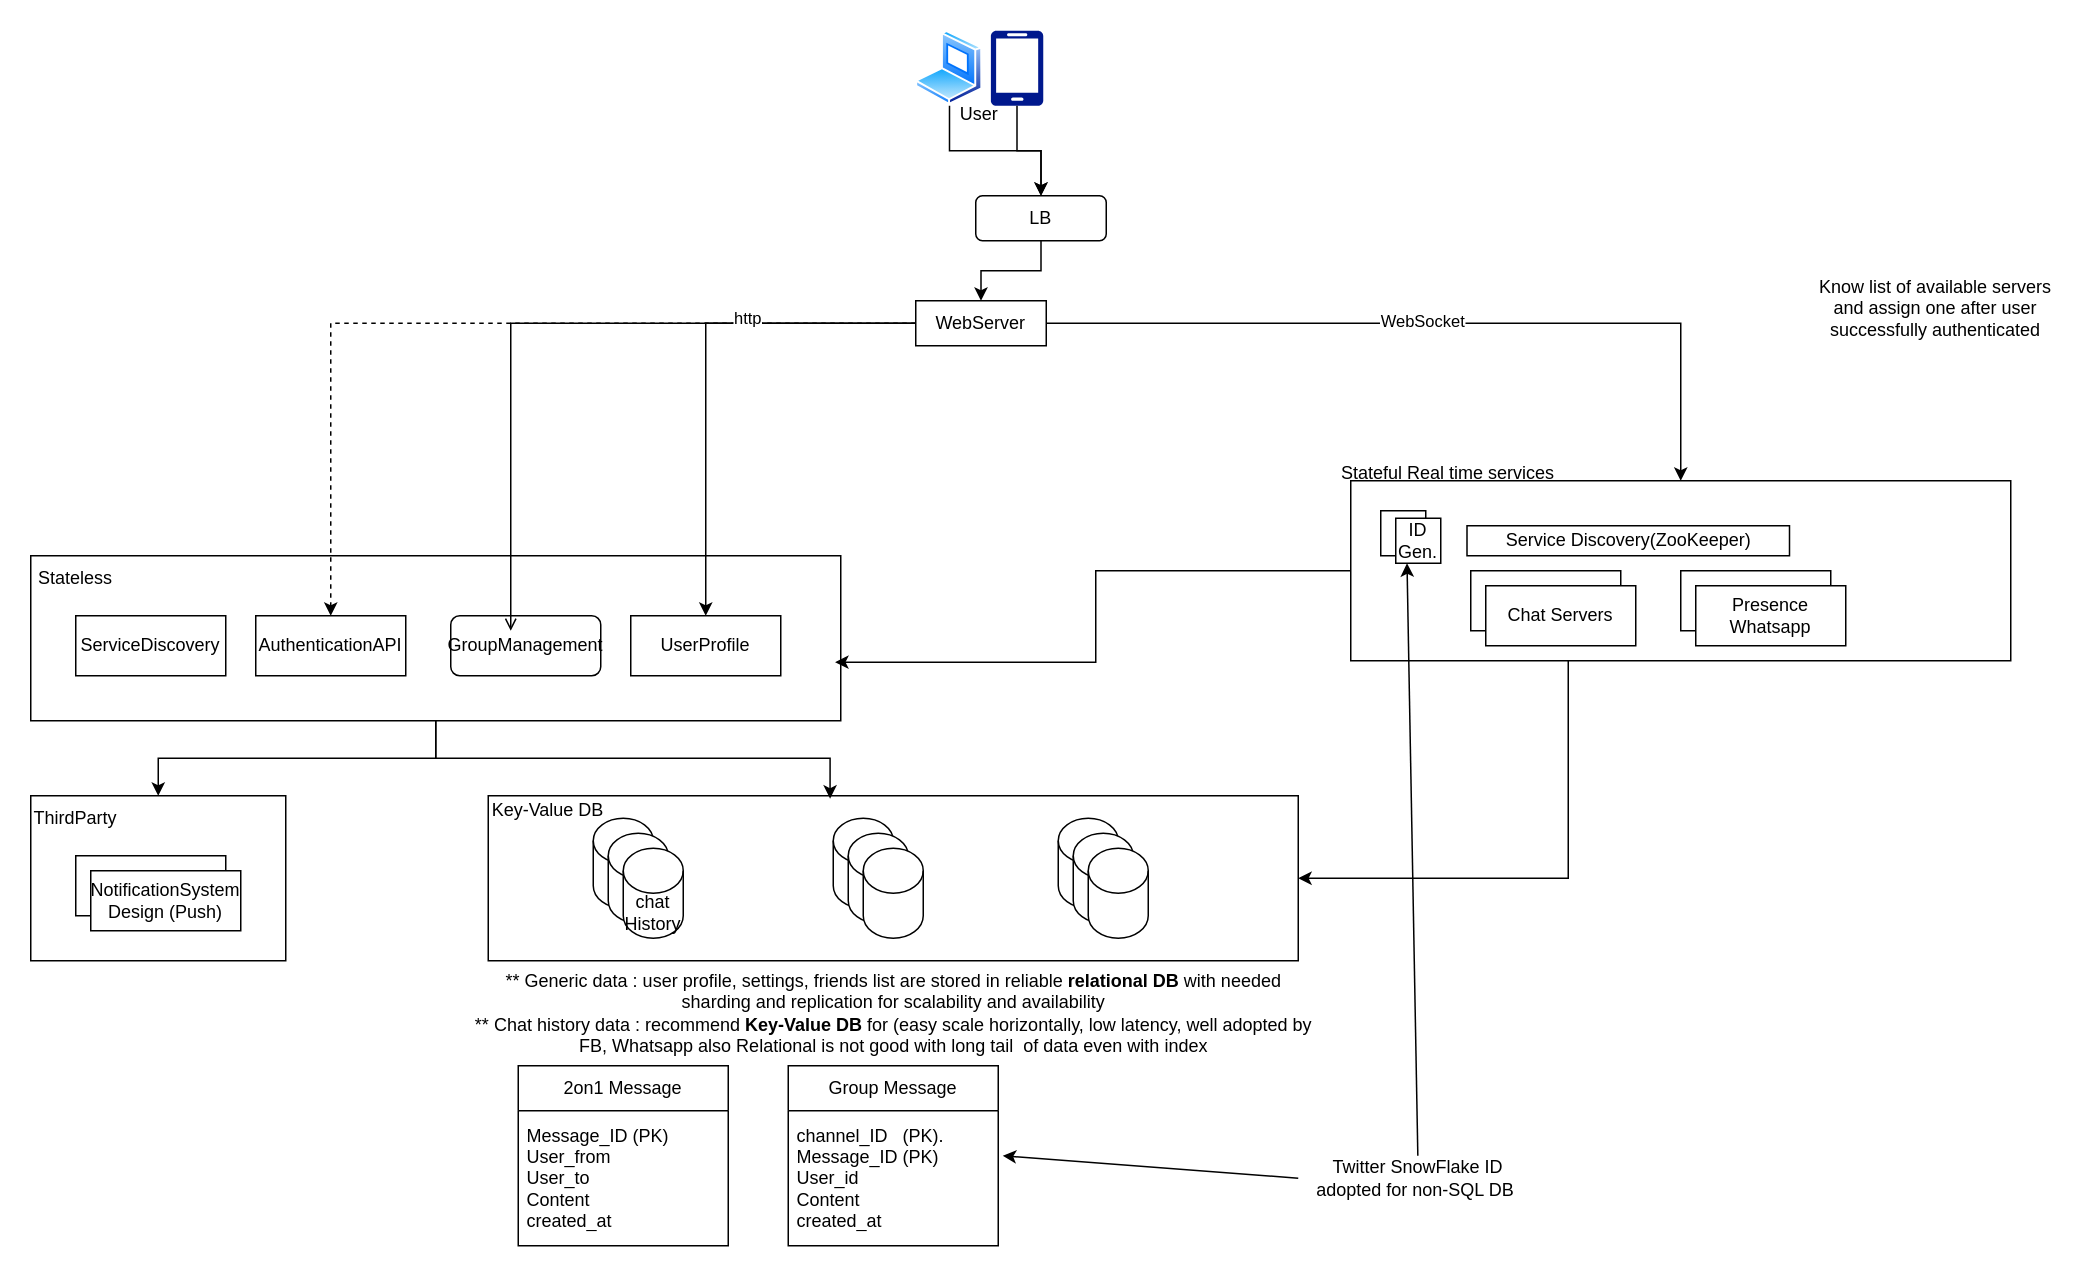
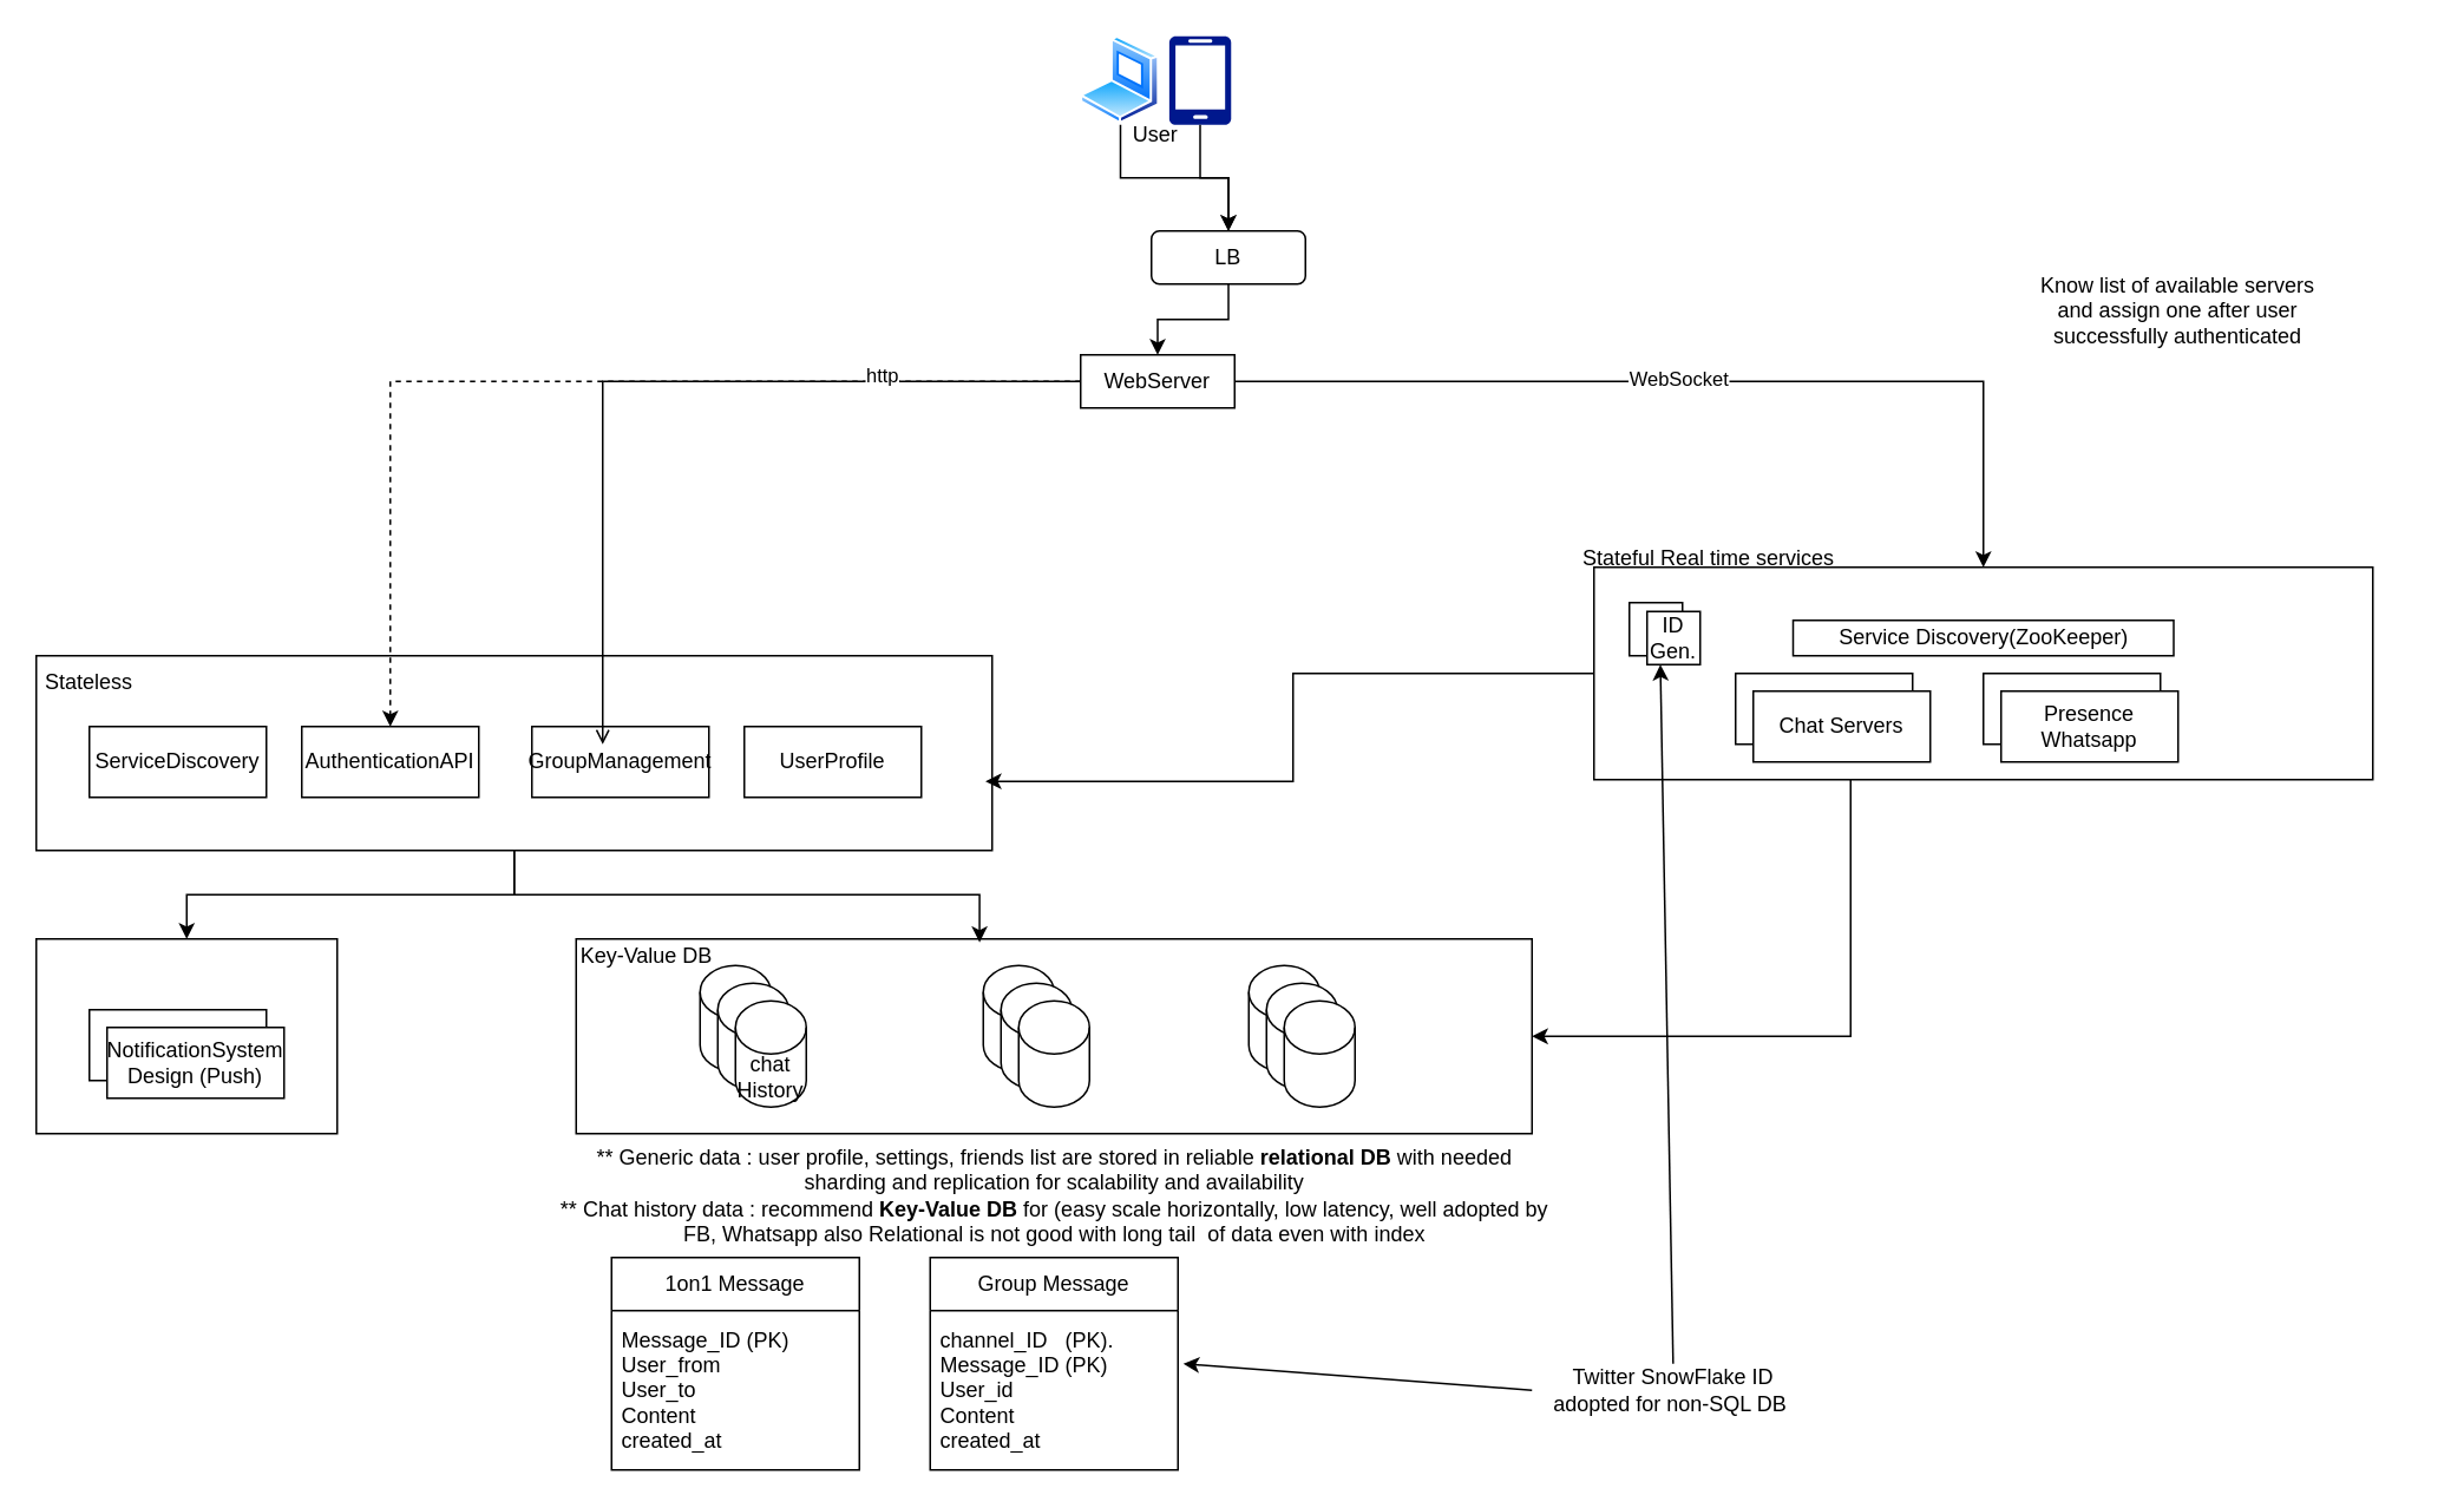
- <mxCell id="54" value="Know list of available servers and assign one after user successfully authenticated" style="text;html=1;align=center;verticalAlign=middle;whiteSpace=wrap;rounded=0;" vertex="1" parent="1"><mxGeometry x="1210" y="190" width="160" height="30" as="geometry" /></mxCell>
+ <mxCell id="54" value="Know list of available servers and assign one after user successfully authenticated" style="text;html=1;align=center;verticalAlign=middle;whiteSpace=wrap;rounded=0;" vertex="1" parent="1"><mxGeometry x="1150" y="160" width="160" height="30" as="geometry" /></mxCell>
- <mxCell id="9" style="edgeStyle=orthogonalEdgeStyle;rounded=0;orthogonalLoop=1;jettySize=auto;html=1;entryX=0.5;entryY=0;entryDx=0;entryDy=0;" edge="1" parent="1" source="13" target="17"><mxGeometry relative="1" as="geometry" /></mxCell>
- <mxCell id="53" value="Service Discovery(ZooKeeper)" style="rounded=0;whiteSpace=wrap;html=1;" vertex="1" parent="1"><mxGeometry x="977.5" y="350" width="215" height="20" as="geometry" /></mxCell>
+ <mxCell id="53" value="Service Discovery(ZooKeeper)" style="rounded=0;whiteSpace=wrap;html=1;" vertex="1" parent="1"><mxGeometry x="1012.5" y="350" width="215" height="20" as="geometry" /></mxCell>
- <mxCell id="16" value="GroupManagement" style="whiteSpace=wrap;html=1;rounded=1;" vertex="1" parent="1"><mxGeometry x="300" y="410" width="100" height="40" as="geometry" /></mxCell>
+ <mxCell id="16" value="GroupManagement" style="rounded=0;whiteSpace=wrap;html=1;" vertex="1" parent="1"><mxGeometry x="300" y="410" width="100" height="40" as="geometry" /></mxCell>
- <mxCell id="23" value="ThirdParty" style="text;html=1;align=center;verticalAlign=middle;whiteSpace=wrap;rounded=0;" vertex="1" parent="1"><mxGeometry x="20" y="530" width="60" height="30" as="geometry" /></mxCell>
- <mxCell id="48" value="2on1 Message" style="swimlane;fontStyle=0;childLayout=stackLayout;horizontal=1;startSize=30;horizontalStack=0;resizeParent=1;resizeParentMax=0;resizeLast=0;collapsible=1;marginBottom=0;whiteSpace=wrap;html=1;" vertex="1" parent="1"><mxGeometry x="345" y="710" width="140" height="120" as="geometry" /></mxCell>
+ <mxCell id="48" value="1on1 Message" style="swimlane;fontStyle=0;childLayout=stackLayout;horizontal=1;startSize=30;horizontalStack=0;resizeParent=1;resizeParentMax=0;resizeLast=0;collapsible=1;marginBottom=0;whiteSpace=wrap;html=1;" vertex="1" parent="1"><mxGeometry x="345" y="710" width="140" height="120" as="geometry" /></mxCell>
